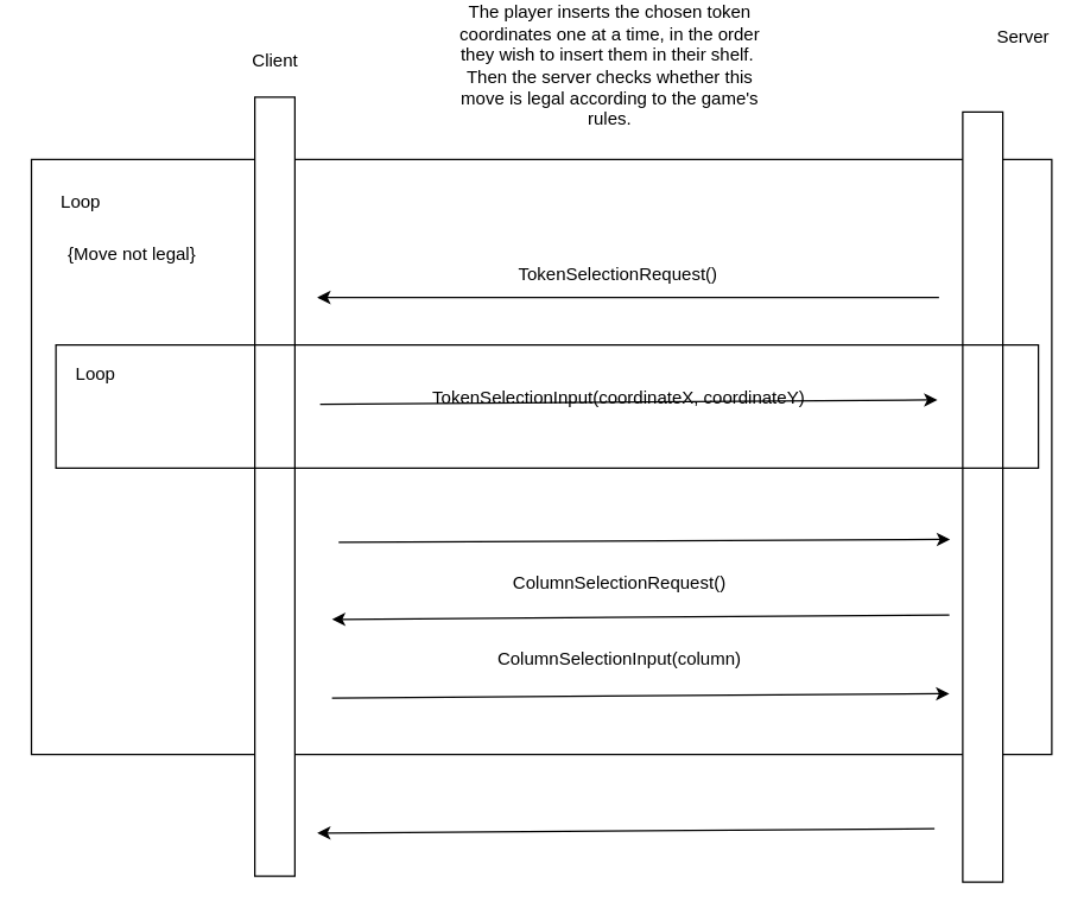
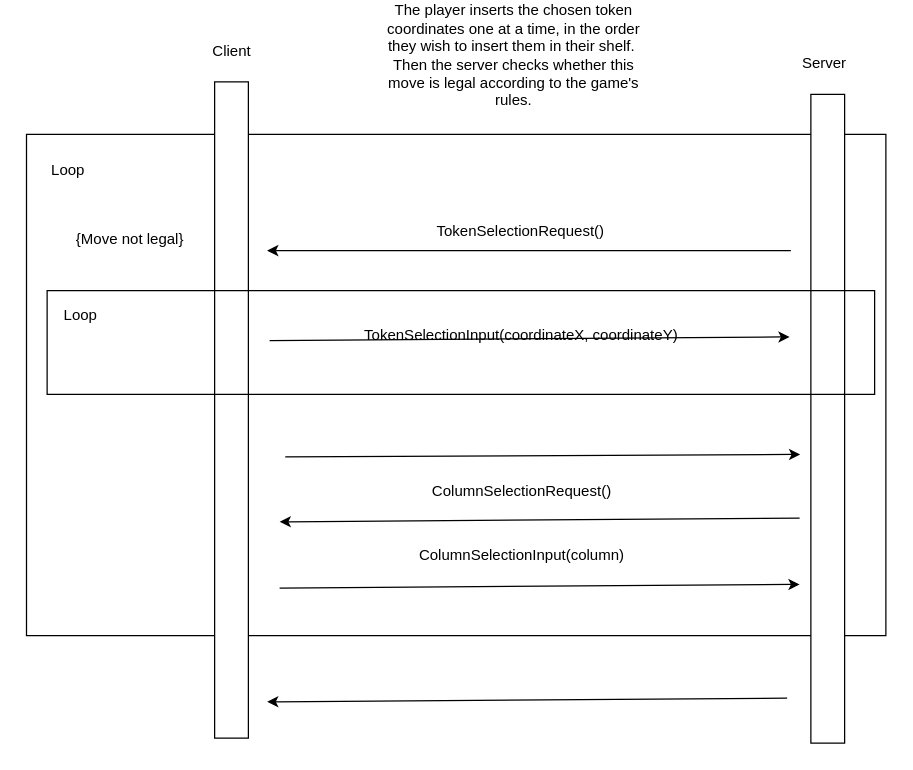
- <mxCell id="6" value="Server" style="text;html=1;strokeColor=none;fillColor=none;align=center;verticalAlign=middle;whiteSpace=wrap;rounded=0;" parent="1" vertex="1"><mxGeometry x="659" y="10" width="60" height="30" as="geometry" /></mxCell>
+ <mxCell id="6" value="Server" style="text;html=1;strokeColor=none;fillColor=none;align=center;verticalAlign=middle;whiteSpace=wrap;rounded=0;" parent="1" vertex="1"><mxGeometry x="629" y="35" width="60" height="30" as="geometry" /></mxCell>
- <mxCell id="19" value="{Move not legal}" style="text;html=1;strokeColor=none;fillColor=none;align=center;verticalAlign=middle;whiteSpace=wrap;rounded=0;" parent="1" vertex="1"><mxGeometry x="30" y="156" width="117" height="30" as="geometry" /></mxCell>
+ <mxCell id="19" value="{Move not legal}" style="text;html=1;strokeColor=none;fillColor=none;align=center;verticalAlign=middle;whiteSpace=wrap;rounded=0;" parent="1" vertex="1"><mxGeometry x="45" y="176" width="117" height="30" as="geometry" /></mxCell>
